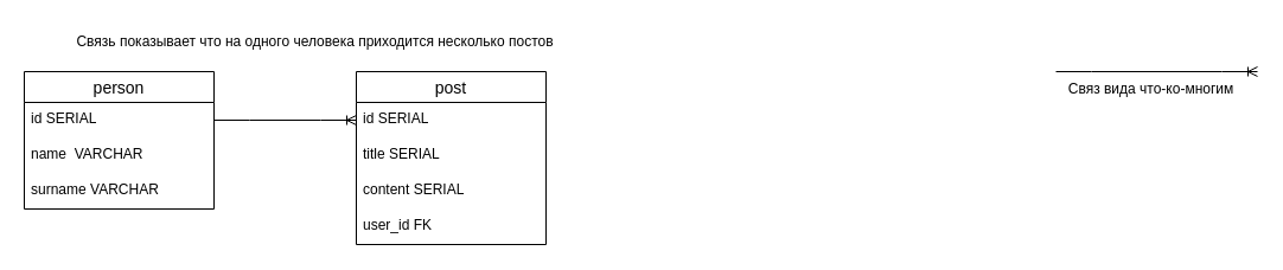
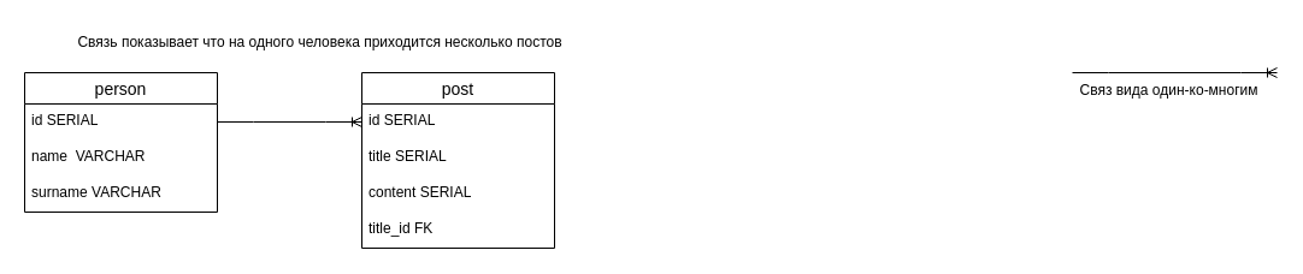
- <mxCell id="13" value="Связ вида что-ко-многим" style="text;html=1;align=center;verticalAlign=middle;resizable=0;points=[];autosize=1;strokeColor=none;fillColor=none;" vertex="1" parent="1"><mxGeometry x="885" y="60" width="170" height="30" as="geometry" /></mxCell>
+ <mxCell id="13" value="Связ вида один-ко-многим" style="text;html=1;align=center;verticalAlign=middle;resizable=0;points=[];autosize=1;strokeColor=none;fillColor=none;" vertex="1" parent="1"><mxGeometry x="885" y="60" width="170" height="30" as="geometry" /></mxCell>
- <mxCell id="10" value="user_id FK" style="text;strokeColor=none;fillColor=none;spacingLeft=4;spacingRight=4;overflow=hidden;rotatable=0;points=[[0,0.5],[1,0.5]];portConstraint=eastwest;fontSize=12;whiteSpace=wrap;html=1;" vertex="1" parent="6"><mxGeometry y="116" width="160" height="30" as="geometry" /></mxCell>
+ <mxCell id="10" value="title_id FK" style="text;strokeColor=none;fillColor=none;spacingLeft=4;spacingRight=4;overflow=hidden;rotatable=0;points=[[0,0.5],[1,0.5]];portConstraint=eastwest;fontSize=12;whiteSpace=wrap;html=1;" vertex="1" parent="6"><mxGeometry y="116" width="160" height="30" as="geometry" /></mxCell>
